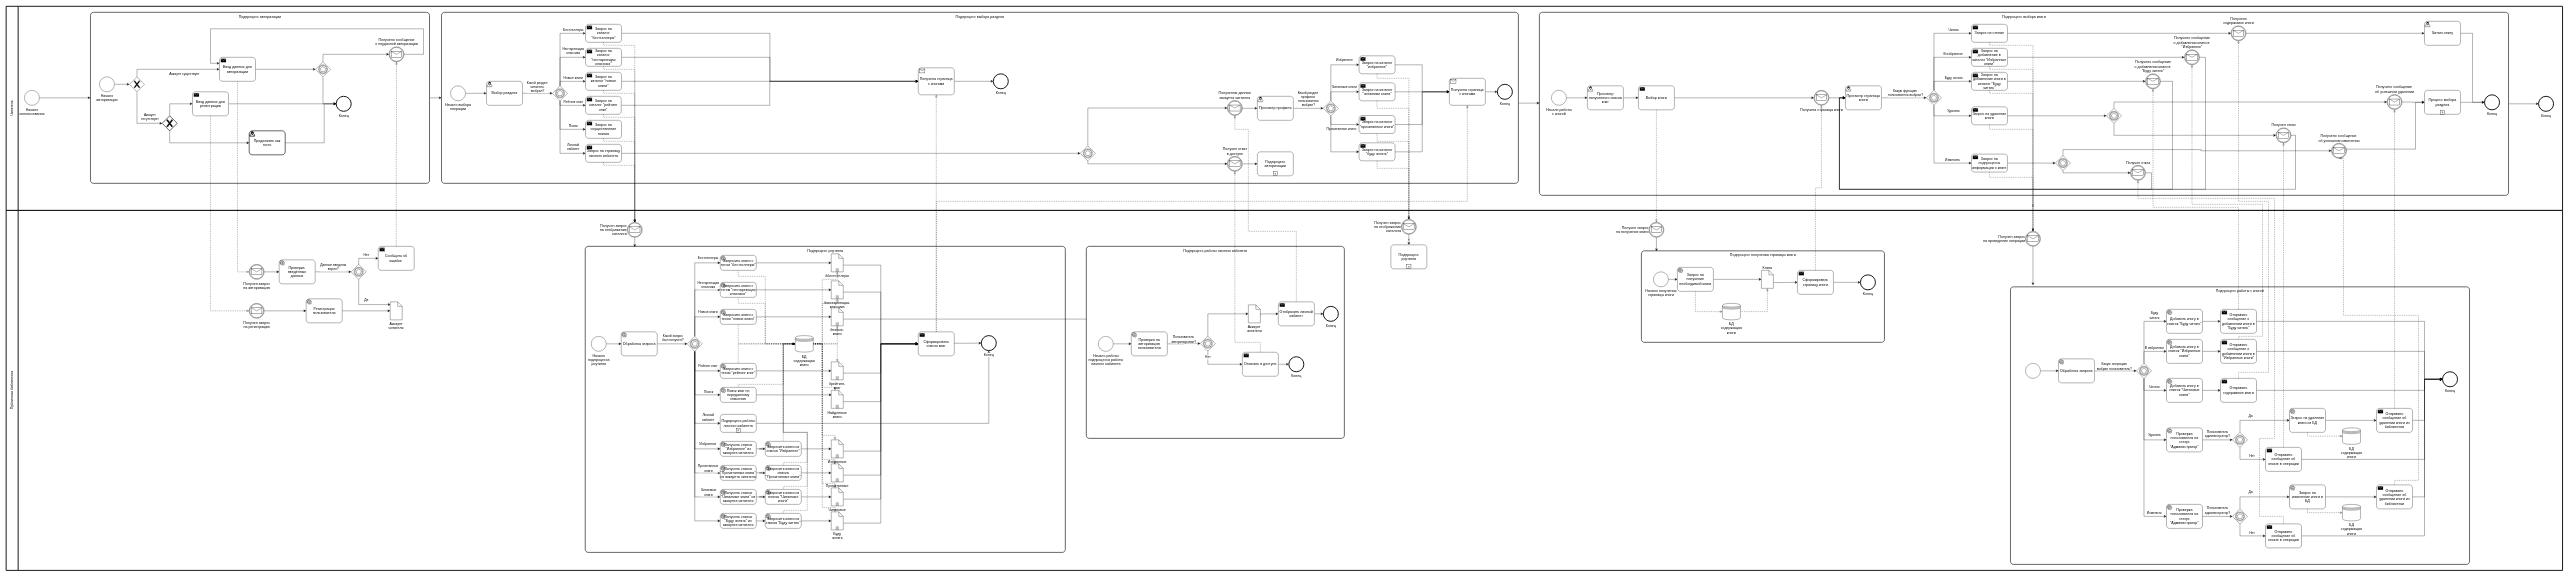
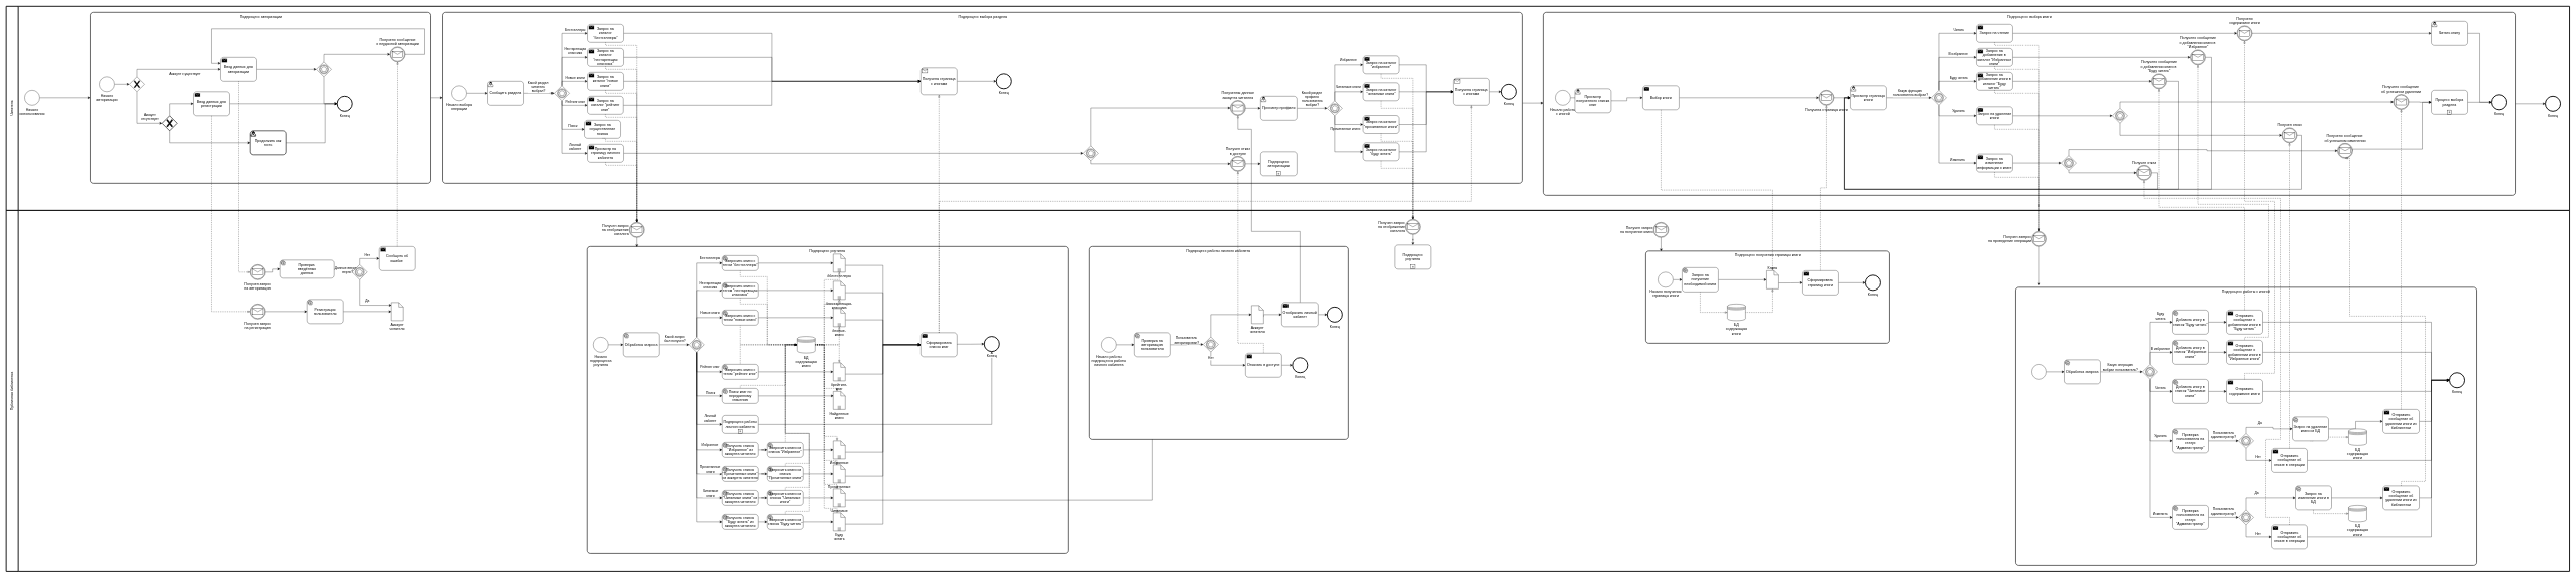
- <mxCell id="194" value="Выбор раздела" style="points=[[0.25,0,0],[0.5,0,0],[0.75,0,0],[1,0.25,0],[1,0.5,0],[1,0.75,0],[0.75,1,0],[0.5,1,0],[0.25,1,0],[0,0.75,0],[0,0.5,0],[0,0.25,0]];shape=mxgraph.bpmn.task;whiteSpace=wrap;rectStyle=rounded;size=10;taskMarker=user;verticalAlign=middle;" parent="169" vertex="1"><mxGeometry x="1601" y="250" width="120" height="80" as="geometry" /></mxCell>
+ <mxCell id="194" value="Сообщить раздела" style="points=[[0.25,0,0],[0.5,0,0],[0.75,0,0],[1,0.25,0],[1,0.5,0],[1,0.75,0],[0.75,1,0],[0.5,1,0],[0.25,1,0],[0,0.75,0],[0,0.5,0],[0,0.25,0]];shape=mxgraph.bpmn.task;whiteSpace=wrap;rectStyle=rounded;size=10;taskMarker=user;verticalAlign=middle;" parent="169" vertex="1"><mxGeometry x="1601" y="250" width="120" height="80" as="geometry" /></mxCell>
- <mxCell id="245" value="Просмотр полученного списка книг" style="points=[[0.25,0,0],[0.5,0,0],[0.75,0,0],[1,0.25,0],[1,0.5,0],[1,0.75,0],[0.75,1,0],[0.5,1,0],[0.25,1,0],[0,0.75,0],[0,0.5,0],[0,0.25,0]];shape=mxgraph.bpmn.task;whiteSpace=wrap;rectStyle=rounded;size=10;taskMarker=user;" parent="169" vertex="1"><mxGeometry x="5270" y="265" width="120" height="80" as="geometry" /></mxCell>
+ <mxCell id="245" value="Просмотр полученного списка книг" style="points=[[0.25,0,0],[0.5,0,0],[0.75,0,0],[1,0.25,0],[1,0.5,0],[1,0.75,0],[0.75,1,0],[0.5,1,0],[0.25,1,0],[0,0.75,0],[0,0.5,0],[0,0.25,0]];shape=mxgraph.bpmn.task;whiteSpace=wrap;rectStyle=rounded;size=10;taskMarker=user;" parent="169" vertex="1"><mxGeometry x="5215" y="275" width="120" height="80" as="geometry" /></mxCell>
- <mxCell id="208" value="Запрос на осуществление поиска" style="points=[[0.25,0,0],[0.5,0,0],[0.75,0,0],[1,0.25,0],[1,0.5,0],[1,0.75,0],[0.75,1,0],[0.5,1,0],[0.25,1,0],[0,0.75,0],[0,0.5,0],[0,0.25,0]];shape=mxgraph.bpmn.task;whiteSpace=wrap;rectStyle=rounded;size=10;taskMarker=send;verticalAlign=middle;" parent="169" vertex="1"><mxGeometry x="1931" y="380" width="120" height="60" as="geometry" /></mxCell>
+ <mxCell id="208" value="Запрос на осуществление поиска" style="points=[[0.25,0,0],[0.5,0,0],[0.75,0,0],[1,0.25,0],[1,0.5,0],[1,0.75,0],[0.75,1,0],[0.5,1,0],[0.25,1,0],[0,0.75,0],[0,0.5,0],[0,0.25,0]];shape=mxgraph.bpmn.task;whiteSpace=wrap;rectStyle=rounded;size=10;taskMarker=send;verticalAlign=middle;" parent="169" vertex="1"><mxGeometry x="1921" y="380" width="120" height="60" as="geometry" /></mxCell>
- <mxCell id="212" value="Запрос на страницу личного кабинета" style="points=[[0.25,0,0],[0.5,0,0],[0.75,0,0],[1,0.25,0],[1,0.5,0],[1,0.75,0],[0.75,1,0],[0.5,1,0],[0.25,1,0],[0,0.75,0],[0,0.5,0],[0,0.25,0]];shape=mxgraph.bpmn.task;whiteSpace=wrap;rectStyle=rounded;size=10;taskMarker=send;verticalAlign=middle;" parent="169" vertex="1"><mxGeometry x="1931" y="460" width="120" height="60" as="geometry" /></mxCell>
+ <mxCell id="212" value="Просмотр на страницу личного кабинета" style="points=[[0.25,0,0],[0.5,0,0],[0.75,0,0],[1,0.25,0],[1,0.5,0],[1,0.75,0],[0.75,1,0],[0.5,1,0],[0.25,1,0],[0,0.75,0],[0,0.5,0],[0,0.25,0]];shape=mxgraph.bpmn.task;whiteSpace=wrap;rectStyle=rounded;size=10;taskMarker=send;verticalAlign=middle;" parent="169" vertex="1"><mxGeometry x="1931" y="460" width="120" height="60" as="geometry" /></mxCell>
- <mxCell id="292" value="Запрос на подпроцесса информации о книге" style="points=[[0.25,0,0],[0.5,0,0],[0.75,0,0],[1,0.25,0],[1,0.5,0],[1,0.75,0],[0.75,1,0],[0.5,1,0],[0.25,1,0],[0,0.75,0],[0,0.5,0],[0,0.25,0]];shape=mxgraph.bpmn.task;whiteSpace=wrap;rectStyle=rounded;size=10;taskMarker=send;strokeWidth=1;verticalAlign=middle;" parent="169" vertex="1"><mxGeometry x="6550" y="492.5" width="120" height="60" as="geometry" /></mxCell>
+ <mxCell id="292" value="Запрос на изменение информации о книге" style="points=[[0.25,0,0],[0.5,0,0],[0.75,0,0],[1,0.25,0],[1,0.5,0],[1,0.75,0],[0.75,1,0],[0.5,1,0],[0.25,1,0],[0,0.75,0],[0,0.5,0],[0,0.25,0]];shape=mxgraph.bpmn.task;whiteSpace=wrap;rectStyle=rounded;size=10;taskMarker=send;strokeWidth=1;verticalAlign=middle;" parent="169" vertex="1"><mxGeometry x="6550" y="492.5" width="120" height="60" as="geometry" /></mxCell>
- <mxCell id="333" style="edgeStyle=orthogonalEdgeStyle;rounded=0;orthogonalLoop=1;jettySize=auto;html=1;exitX=0.5;exitY=1;exitDx=0;exitDy=0;exitPerimeter=0;entryX=0.5;entryY=0;entryDx=0;entryDy=0;entryPerimeter=0;dashed=1;endArrow=blockThin;endFill=0;" parent="1" source="247" target="101" edge="1"><mxGeometry relative="1" as="geometry" /></mxCell>
+ <mxCell id="333" style="edgeStyle=orthogonalEdgeStyle;rounded=0;orthogonalLoop=1;jettySize=auto;html=1;exitX=0.5;exitY=1;exitDx=0;exitDy=0;exitPerimeter=0;dashed=1;endArrow=blockThin;endFill=0;" parent="1" source="247" target="108" edge="1"><mxGeometry relative="1" as="geometry" /></mxCell>
- <mxCell id="322" style="edgeStyle=orthogonalEdgeStyle;rounded=0;orthogonalLoop=1;jettySize=auto;html=1;exitX=0.5;exitY=0;exitDx=0;exitDy=0;exitPerimeter=0;entryX=0.5;entryY=1;entryDx=0;entryDy=0;entryPerimeter=0;endArrow=blockThin;endFill=0;dashed=1;" parent="1" source="324" target="223" edge="1"><mxGeometry relative="1" as="geometry"><Array as="points"><mxPoint x="4320" y="770" /><mxPoint x="4160" y="770" /><mxPoint x="4160" y="430" /><mxPoint x="4115" y="430" /></Array></mxGeometry></mxCell>
+ <mxCell id="322" style="edgeStyle=orthogonalEdgeStyle;rounded=0;orthogonalLoop=1;jettySize=auto;html=1;exitX=0.5;exitY=0;exitDx=0;exitDy=0;exitPerimeter=0;entryX=0.5;entryY=1;entryDx=0;entryDy=0;entryPerimeter=0;endArrow=blockThin;endFill=0;dashed=0;" parent="1" source="324" target="223" edge="1"><mxGeometry relative="1" as="geometry"><Array as="points"><mxPoint x="4320" y="770" /><mxPoint x="4160" y="770" /><mxPoint x="4160" y="430" /><mxPoint x="4115" y="430" /></Array></mxGeometry></mxCell>
- <mxCell id="10" value="Проверка &#10;введённых&#10;данных" style="points=[[0.25,0,0],[0.5,0,0],[0.75,0,0],[1,0.25,0],[1,0.5,0],[1,0.75,0],[0.75,1,0],[0.5,1,0],[0.25,1,0],[0,0.75,0],[0,0.5,0],[0,0.25,0]];shape=mxgraph.bpmn.task;whiteSpace=wrap;rectStyle=rounded;size=10;taskMarker=service;verticalAlign=middle;" parent="2" vertex="1"><mxGeometry x="910" y="165" width="120" height="80" as="geometry" /></mxCell>
+ <mxCell id="10" value="Проверка &#10;введённых&#10;данных" style="points=[[0.25,0,0],[0.5,0,0],[0.75,0,0],[1,0.25,0],[1,0.5,0],[1,0.75,0],[0.75,1,0],[0.5,1,0],[0.25,1,0],[0,0.75,0],[0,0.5,0],[0,0.25,0]];shape=mxgraph.bpmn.task;whiteSpace=wrap;rectStyle=rounded;size=10;taskMarker=service;verticalAlign=middle;" parent="2" vertex="1"><mxGeometry x="910" y="165" width="180" height="60" as="geometry" /></mxCell>
- <mxCell id="62" style="edgeStyle=orthogonalEdgeStyle;rounded=0;orthogonalLoop=1;jettySize=auto;html=1;exitX=0;exitY=0;exitDx=40;exitDy=37.5;exitPerimeter=0;endArrow=classic;endFill=1;" parent="2" source="63" target="313" edge="1"><mxGeometry relative="1" as="geometry" /></mxCell>
+ <mxCell id="62" style="edgeStyle=orthogonalEdgeStyle;rounded=0;orthogonalLoop=1;jettySize=auto;html=1;exitX=0;exitY=0;exitDx=40;exitDy=37.5;exitPerimeter=0;endArrow=classic;endFill=1;entryX=0;entryY=0.5;entryDx=0;entryDy=0;entryPerimeter=0;" parent="2" source="63" target="67" edge="1"><mxGeometry relative="1" as="geometry" /></mxCell>
- <mxCell id="97" style="edgeStyle=orthogonalEdgeStyle;rounded=0;orthogonalLoop=1;jettySize=auto;html=1;exitX=0;exitY=0;exitDx=40;exitDy=37.5;exitPerimeter=0;entryX=0;entryY=0.5;entryDx=0;entryDy=0;entryPerimeter=0;endArrow=classic;endFill=1;" parent="2" source="98" target="67" edge="1"><mxGeometry relative="1" as="geometry" /></mxCell>
- <mxCell id="136" value="Запрос на удаление книги из БД" style="points=[[0.25,0,0],[0.5,0,0],[0.75,0,0],[1,0.25,0],[1,0.5,0],[1,0.75,0],[0.75,1,0],[0.5,1,0],[0.25,1,0],[0,0.75,0],[0,0.5,0],[0,0.25,0]];shape=mxgraph.bpmn.task;whiteSpace=wrap;rectStyle=rounded;size=10;taskMarker=service;strokeWidth=1;verticalAlign=middle;" parent="2" vertex="1"><mxGeometry x="7610" y="660" width="120" height="80" as="geometry" /></mxCell>
+ <mxCell id="136" value="Запрос на удаление книги из БД" style="points=[[0.25,0,0],[0.5,0,0],[0.75,0,0],[1,0.25,0],[1,0.5,0],[1,0.75,0],[0.75,1,0],[0.5,1,0],[0.25,1,0],[0,0.75,0],[0,0.5,0],[0,0.25,0]];shape=mxgraph.bpmn.task;whiteSpace=wrap;rectStyle=rounded;size=10;taskMarker=service;strokeWidth=1;verticalAlign=middle;" parent="2" vertex="1"><mxGeometry x="7600" y="685" width="120" height="80" as="geometry" /></mxCell>
- <mxCell id="92" style="edgeStyle=orthogonalEdgeStyle;rounded=0;orthogonalLoop=1;jettySize=auto;html=1;exitX=0;exitY=0;exitDx=40;exitDy=37.5;exitPerimeter=0;entryX=0;entryY=0.5;entryDx=0;entryDy=0;entryPerimeter=0;endArrow=classic;endFill=1;" parent="2" source="93" target="67" edge="1"><mxGeometry relative="1" as="geometry" /></mxCell>
+ <mxCell id="92" style="edgeStyle=orthogonalEdgeStyle;rounded=0;orthogonalLoop=1;jettySize=auto;html=1;exitX=0;exitY=0;exitDx=40;exitDy=37.5;exitPerimeter=0;endArrow=classic;endFill=1;" parent="2" source="93" target="315" edge="1"><mxGeometry relative="1" as="geometry" /></mxCell>
